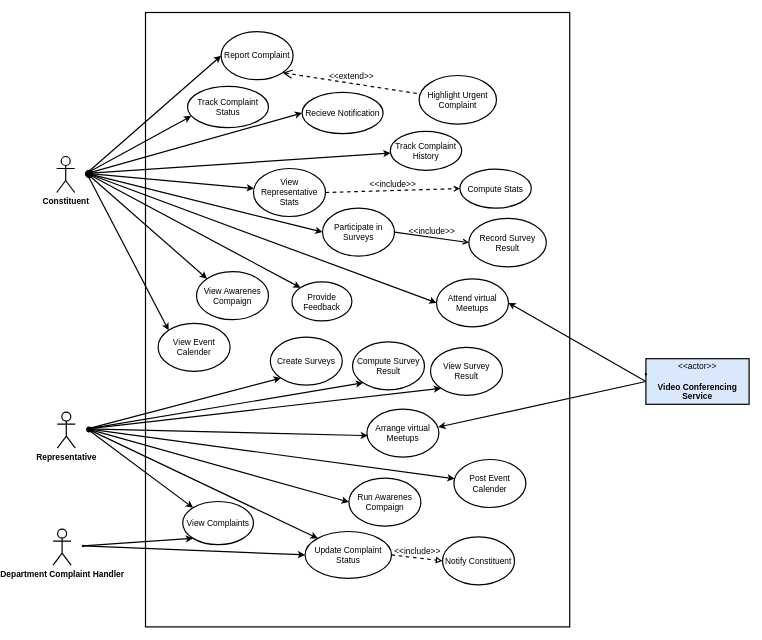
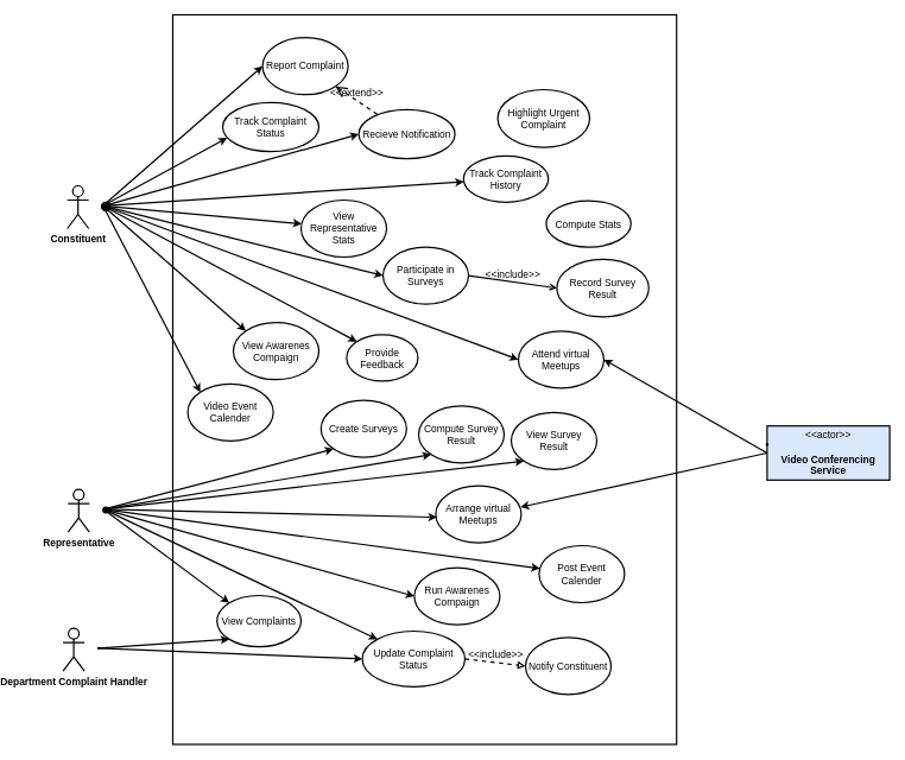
- <mxCell id="5" value="&amp;lt;&amp;lt;extend&amp;gt;&amp;gt;" style="edgeStyle=none;html=1;startArrow=open;endArrow=none;startSize=12;verticalAlign=bottom;dashed=1;labelBackgroundColor=none;rounded=0;fontSize=14;strokeWidth=2;exitX=1;exitY=1;exitDx=0;exitDy=0;" parent="1" source="3" target="4" edge="1"><mxGeometry width="160" relative="1" as="geometry"><mxPoint x="291" y="433" as="sourcePoint" /><mxPoint x="451" y="433" as="targetPoint" /></mxGeometry></mxCell>
+ <mxCell id="5" value="&amp;lt;&amp;lt;extend&amp;gt;&amp;gt;" style="edgeStyle=none;html=1;startArrow=open;endArrow=none;startSize=12;verticalAlign=bottom;dashed=1;labelBackgroundColor=none;rounded=0;fontSize=14;strokeWidth=2;exitX=1;exitY=1;exitDx=0;exitDy=0;" parent="1" source="3" target="57" edge="1"><mxGeometry width="160" relative="1" as="geometry"><mxPoint x="291" y="433" as="sourcePoint" /><mxPoint x="451" y="433" as="targetPoint" /></mxGeometry></mxCell>
- <mxCell id="38" value="&lt;font&gt;&amp;lt;&amp;lt;include&amp;gt;&amp;gt;&lt;/font&gt;" style="html=1;verticalAlign=bottom;labelBackgroundColor=none;endArrow=open;endFill=0;dashed=1;rounded=0;fontSize=14;strokeWidth=2;exitX=1;exitY=0.5;exitDx=0;exitDy=0;entryX=0;entryY=0.5;entryDx=0;entryDy=0;" parent="1" source="7" target="39" edge="1"><mxGeometry width="160" relative="1" as="geometry"><mxPoint x="454" y="304" as="sourcePoint" /><mxPoint x="533" y="313" as="targetPoint" /></mxGeometry></mxCell>
- <mxCell id="42" value="&lt;font&gt;View Event Calender&lt;/font&gt;" style="ellipse;whiteSpace=wrap;html=1;fillColor=none;strokeWidth=2;fontSize=14;" parent="1" vertex="1"><mxGeometry x="195" y="538" width="120" height="80" as="geometry" /></mxCell>
+ <mxCell id="42" value="&lt;font&gt;Video Event Calender&lt;/font&gt;" style="ellipse;whiteSpace=wrap;html=1;fillColor=none;strokeWidth=2;fontSize=14;" parent="1" vertex="1"><mxGeometry x="195" y="538" width="120" height="80" as="geometry" /></mxCell>
